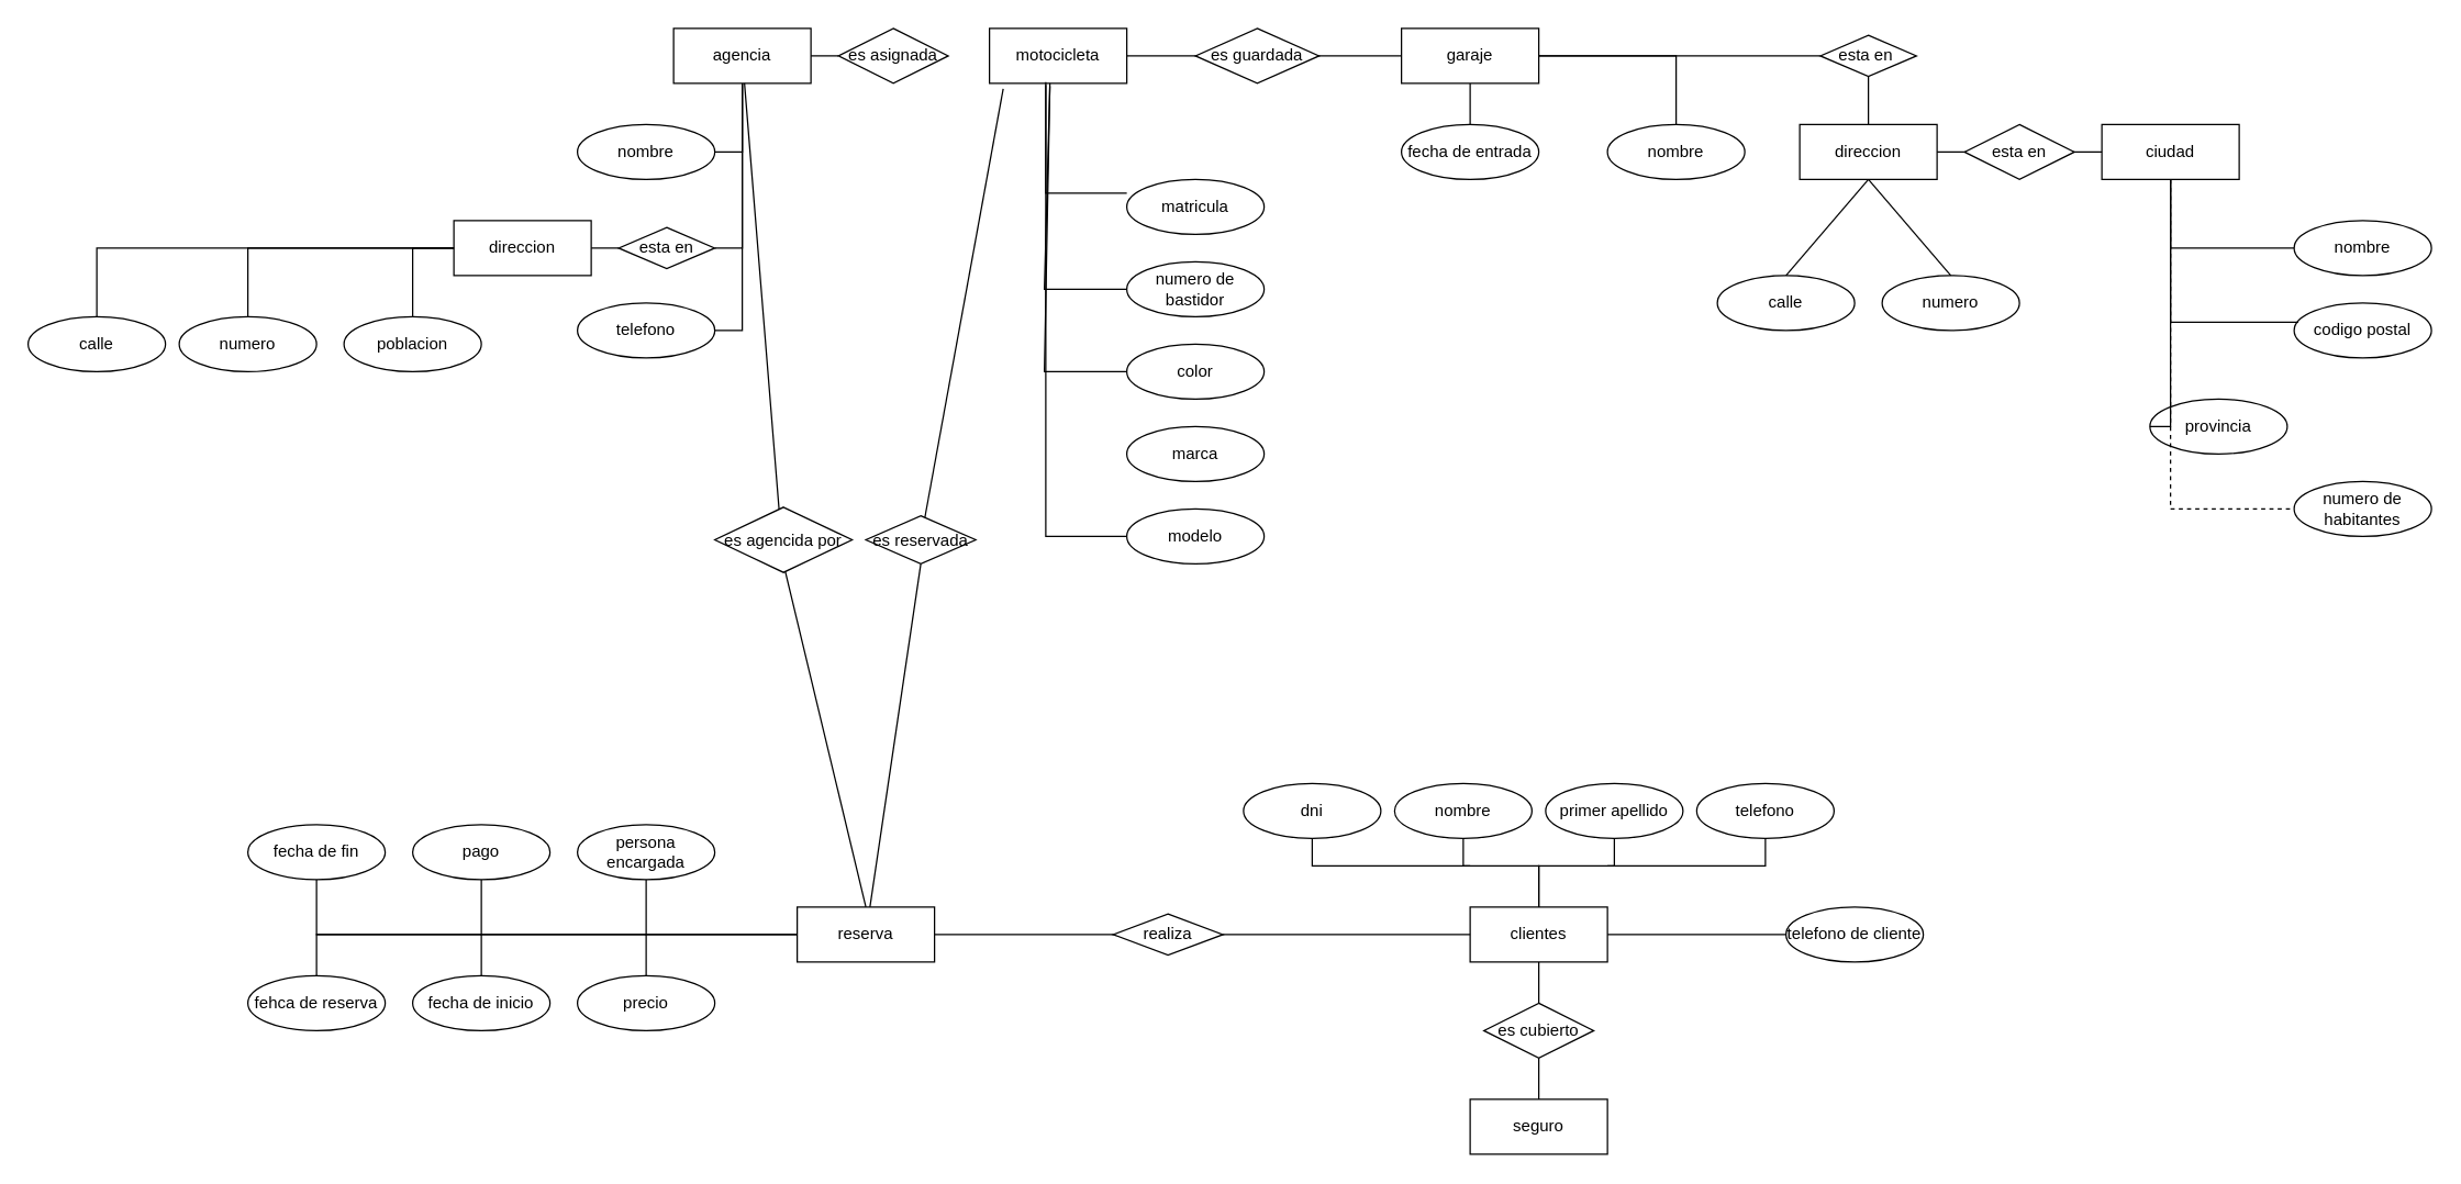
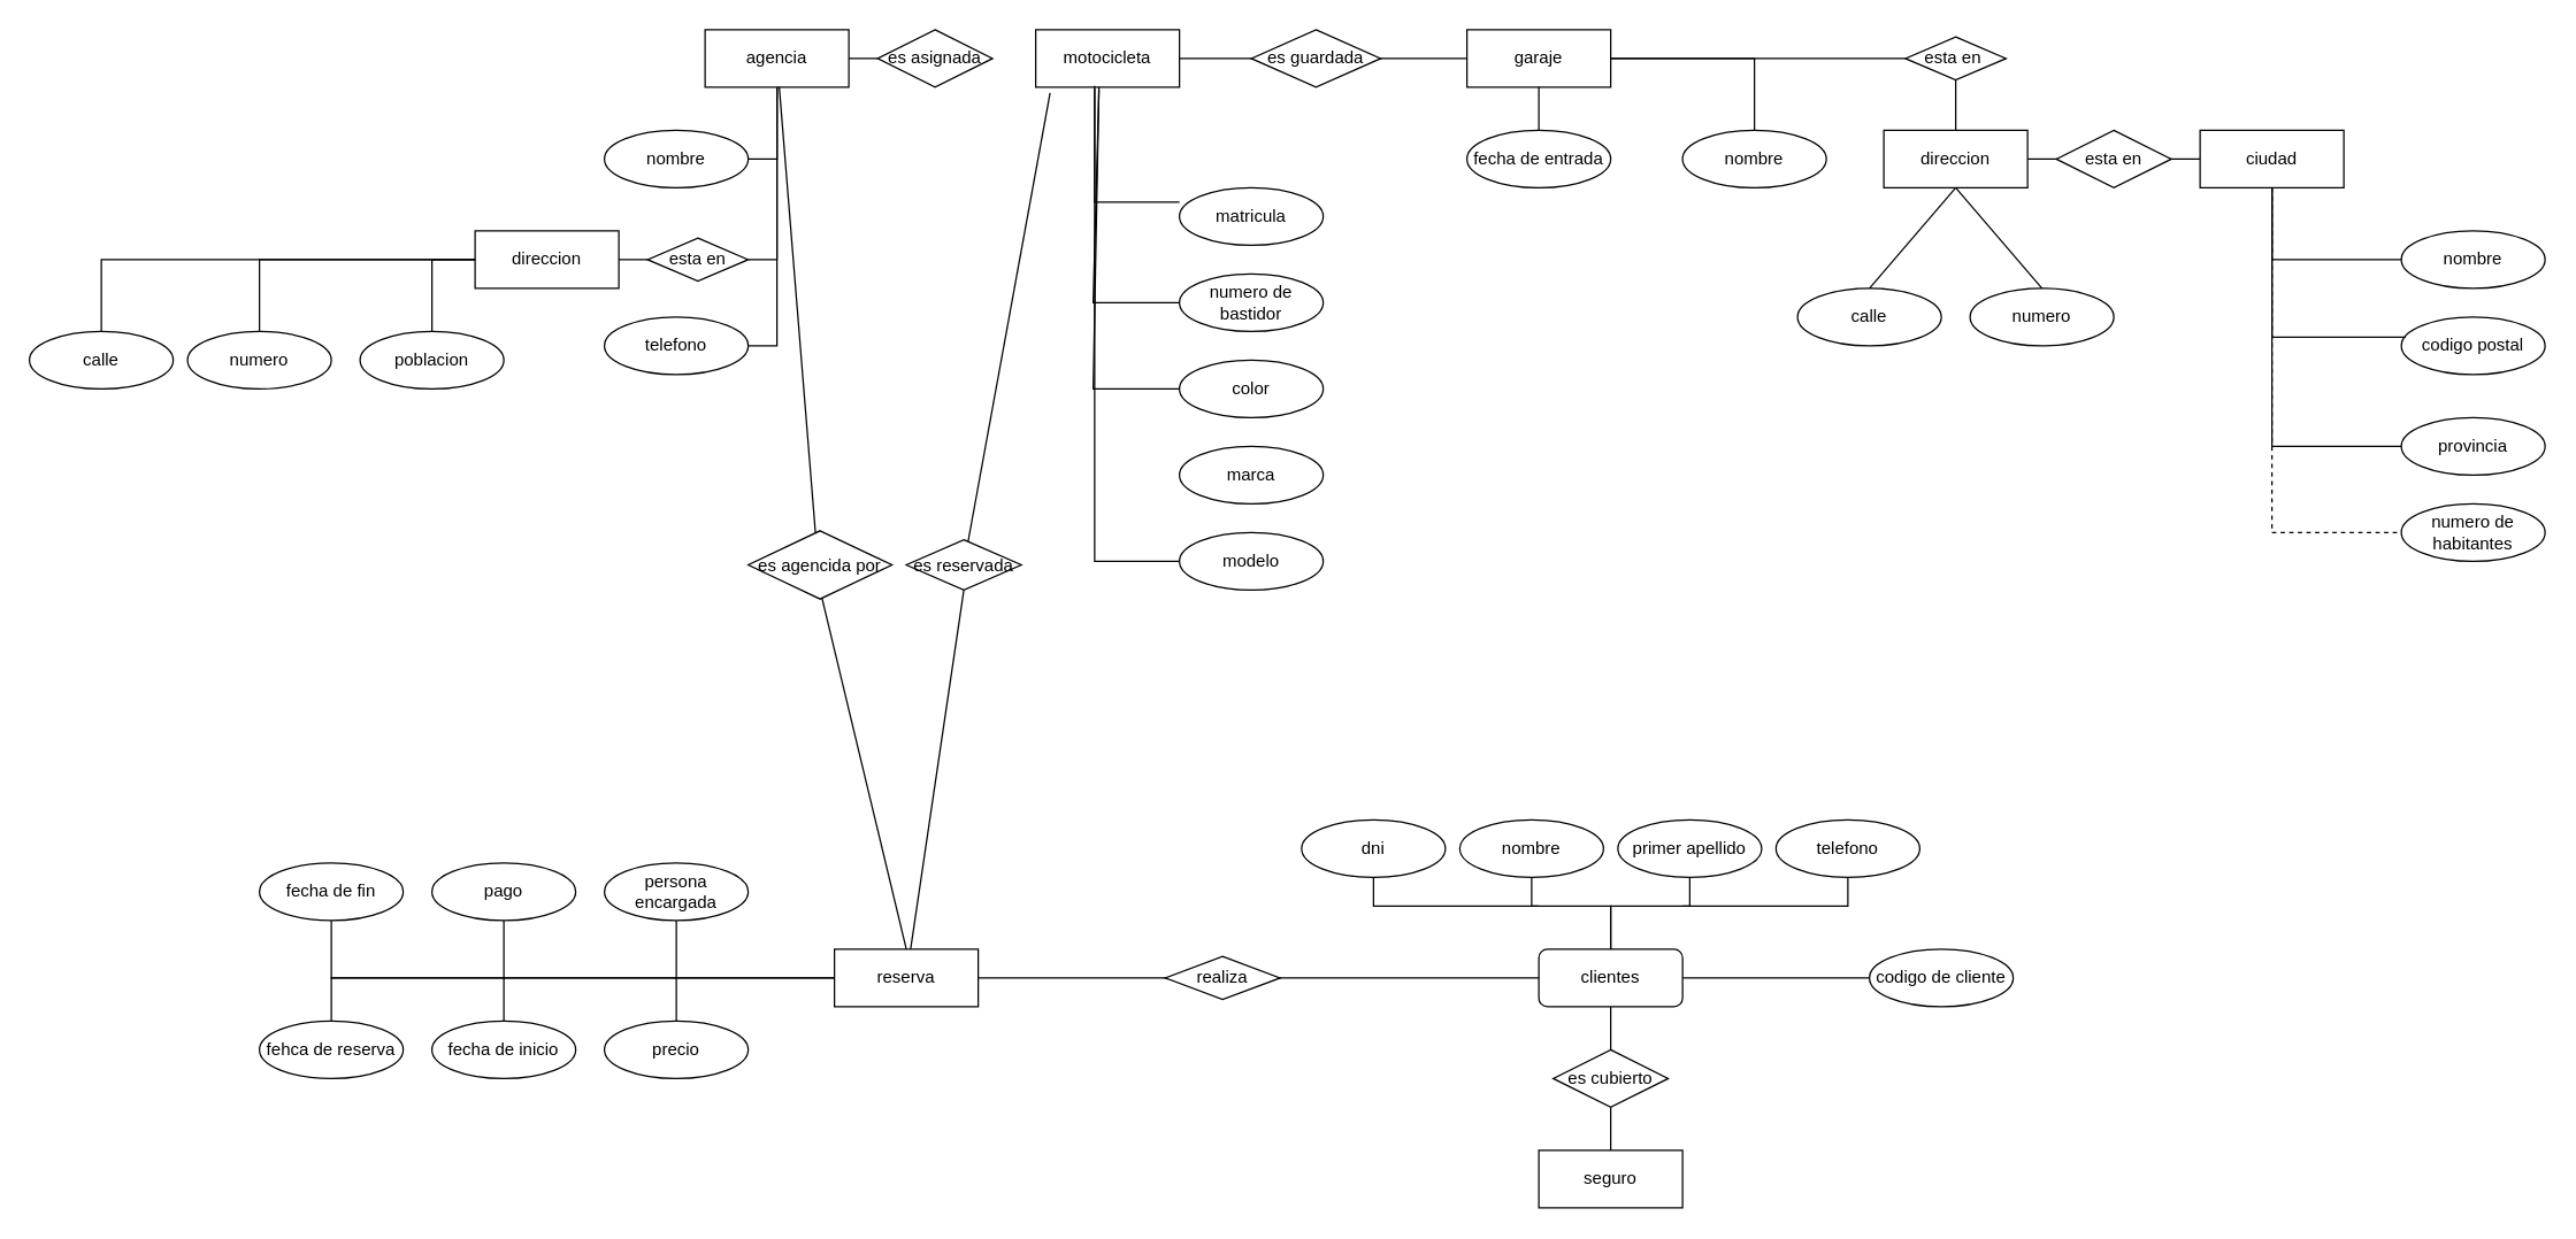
- <mxCell id="49" value="provincia" style="ellipse;whiteSpace=wrap;html=1;align=center;" vertex="1" parent="1"><mxGeometry x="1565" y="290" width="100" height="40" as="geometry" /></mxCell>
+ <mxCell id="49" value="provincia" style="ellipse;whiteSpace=wrap;html=1;align=center;" vertex="1" parent="1"><mxGeometry x="1670" y="290" width="100" height="40" as="geometry" /></mxCell>
- <mxCell id="55" value="clientes" style="whiteSpace=wrap;html=1;align=center;" vertex="1" parent="1"><mxGeometry x="1070" y="660" width="100" height="40" as="geometry" /></mxCell>
+ <mxCell id="55" value="clientes" style="whiteSpace=wrap;html=1;align=center;rounded=1;" vertex="1" parent="1"><mxGeometry x="1070" y="660" width="100" height="40" as="geometry" /></mxCell>
- <mxCell id="64" value="telefono de cliente" style="ellipse;whiteSpace=wrap;html=1;align=center;" vertex="1" parent="1"><mxGeometry x="1300" y="660" width="100" height="40" as="geometry" /></mxCell>
+ <mxCell id="64" value="codigo de cliente" style="ellipse;whiteSpace=wrap;html=1;align=center;" vertex="1" parent="1"><mxGeometry x="1300" y="660" width="100" height="40" as="geometry" /></mxCell>
